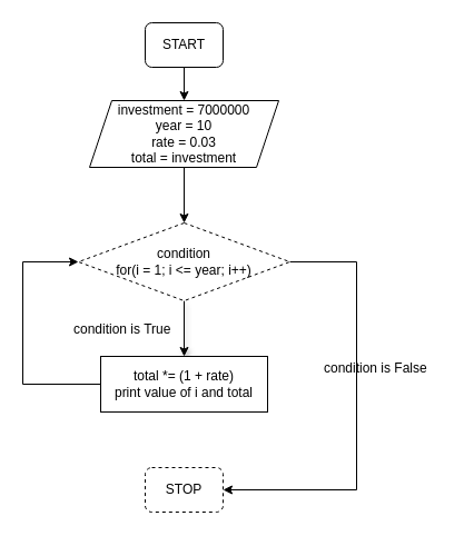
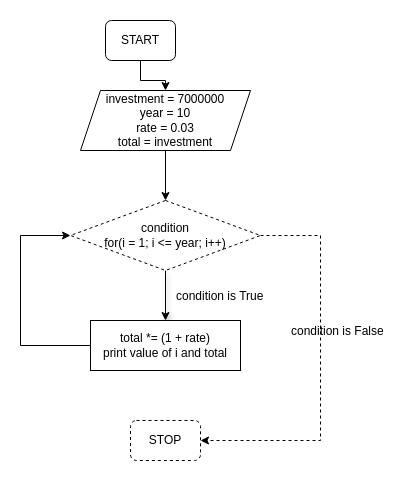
- <mxCell id="11" value="START" style="rounded=1;whiteSpace=wrap;html=1;" vertex="1" parent="1"><mxGeometry x="130" y="20" width="70" height="40" as="geometry" /></mxCell>
+ <mxCell id="11" value="START" style="rounded=1;whiteSpace=wrap;html=1;" vertex="1" parent="1"><mxGeometry x="105" y="20" width="70" height="40" as="geometry" /></mxCell>
- <mxCell id="12" value="condition is True" style="text;strokeColor=none;fillColor=none;align=left;verticalAlign=middle;spacingLeft=4;spacingRight=4;overflow=hidden;points=[[0,0.5],[1,0.5]];portConstraint=eastwest;rotatable=0;" vertex="1" parent="1"><mxGeometry x="60" y="280" width="100" height="30" as="geometry" /></mxCell>
+ <mxCell id="12" value="condition is True" style="text;strokeColor=none;fillColor=none;align=left;verticalAlign=middle;spacingLeft=4;spacingRight=4;overflow=hidden;points=[[0,0.5],[1,0.5]];portConstraint=eastwest;rotatable=0;" vertex="1" parent="1"><mxGeometry x="170" y="280" width="100" height="30" as="geometry" /></mxCell>
- <mxCell id="5" style="edgeStyle=orthogonalEdgeStyle;rounded=0;orthogonalLoop=1;jettySize=auto;html=1;exitX=1;exitY=0.5;exitDx=0;exitDy=0;entryX=1;entryY=0.5;entryDx=0;entryDy=0;" edge="1" parent="1" source="6" target="9"><mxGeometry relative="1" as="geometry"><mxPoint x="220" y="440" as="targetPoint" /><Array as="points"><mxPoint x="320" y="235" /><mxPoint x="320" y="440" /></Array></mxGeometry></mxCell>
+ <mxCell id="5" style="edgeStyle=orthogonalEdgeStyle;rounded=0;orthogonalLoop=1;jettySize=auto;html=1;exitX=1;exitY=0.5;exitDx=0;exitDy=0;entryX=1;entryY=0.5;entryDx=0;entryDy=0;dashed=1;" edge="1" parent="1" source="6" target="9"><mxGeometry relative="1" as="geometry"><mxPoint x="220" y="440" as="targetPoint" /><Array as="points"><mxPoint x="320" y="235" /><mxPoint x="320" y="440" /></Array></mxGeometry></mxCell>
